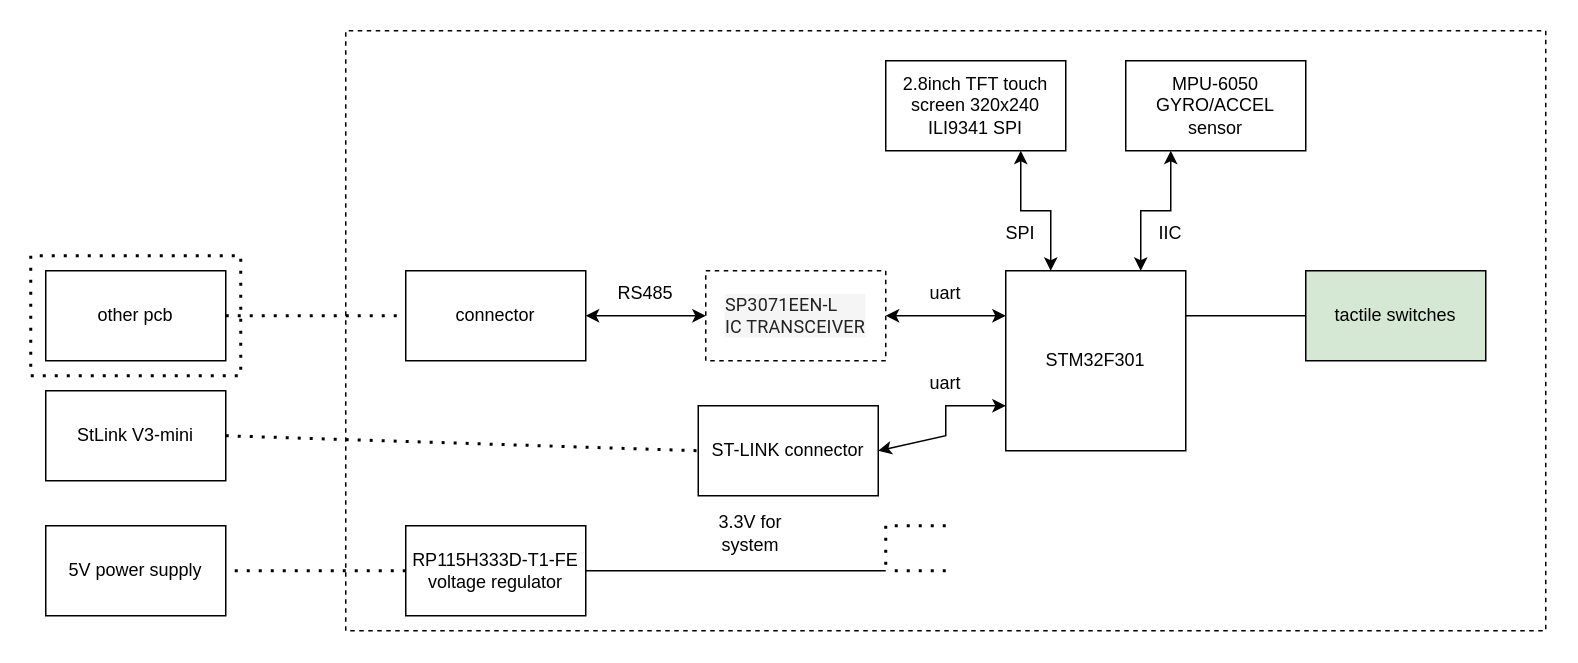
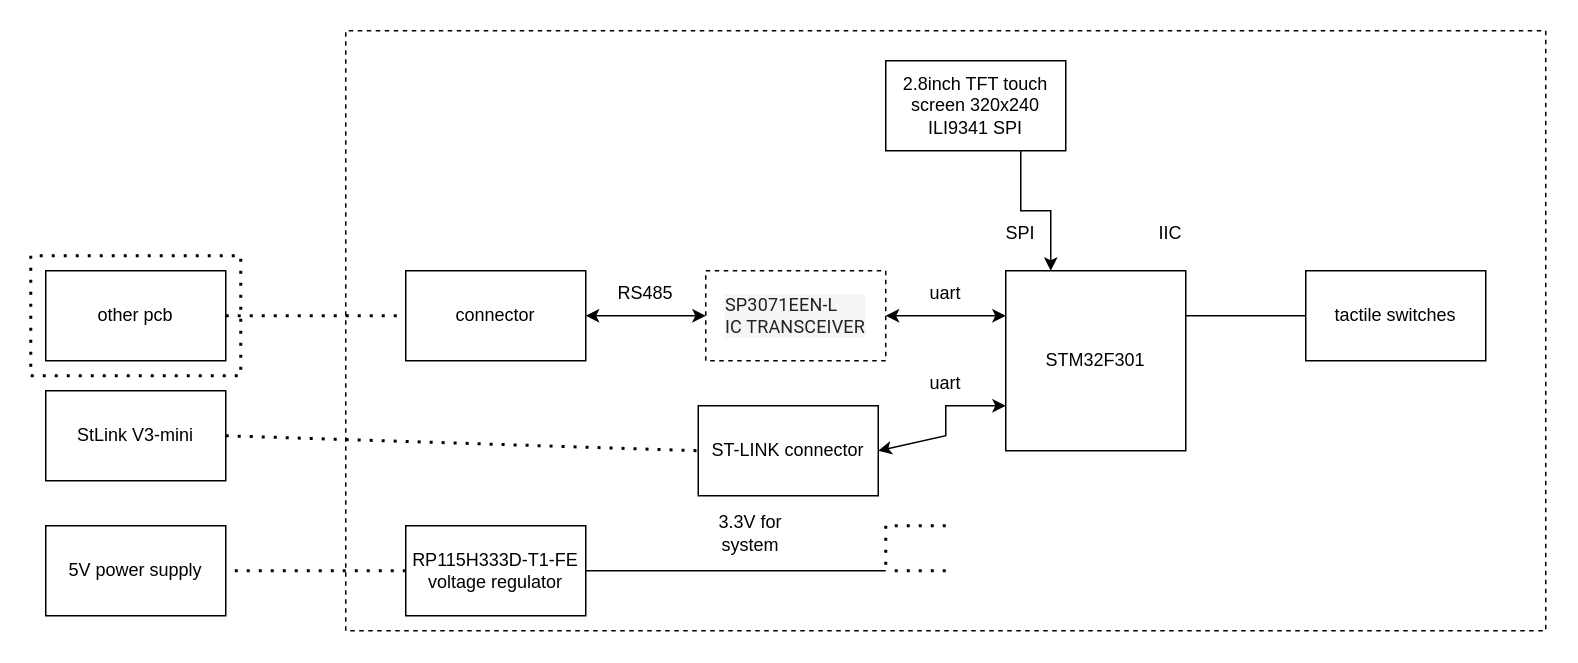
- <mxCell id="3" value="MPU-6050&lt;br&gt;GYRO/ACCEL&lt;br&gt;sensor" style="rounded=0;whiteSpace=wrap;html=1;" parent="1" vertex="1"><mxGeometry x="750" y="40" width="120" height="60" as="geometry" /></mxCell>
- <mxCell id="8" value="" style="endArrow=classic;startArrow=classic;html=1;rounded=0;entryX=0.75;entryY=1;entryDx=0;entryDy=0;exitX=0.25;exitY=0;exitDx=0;exitDy=0;" parent="1" source="2" target="5" edge="1"><mxGeometry width="50" height="50" relative="1" as="geometry"><mxPoint x="690" y="280" as="sourcePoint" /><mxPoint x="740" y="230" as="targetPoint" /><Array as="points"><mxPoint x="700" y="140" /><mxPoint x="680" y="140" /></Array></mxGeometry></mxCell>
+ <mxCell id="8" value="" style="endArrow=none;startArrow=classic;html=1;rounded=0;entryX=0.75;entryY=1;entryDx=0;entryDy=0;exitX=0.25;exitY=0;exitDx=0;exitDy=0;" parent="1" source="2" target="5" edge="1"><mxGeometry width="50" height="50" relative="1" as="geometry"><mxPoint x="690" y="280" as="sourcePoint" /><mxPoint x="740" y="230" as="targetPoint" /><Array as="points"><mxPoint x="700" y="140" /><mxPoint x="680" y="140" /></Array></mxGeometry></mxCell>
- <mxCell id="7" value="" style="endArrow=classic;startArrow=classic;html=1;rounded=0;entryX=0.25;entryY=1;entryDx=0;entryDy=0;exitX=0.75;exitY=0;exitDx=0;exitDy=0;" parent="1" source="2" target="3" edge="1"><mxGeometry width="50" height="50" relative="1" as="geometry"><mxPoint x="690" y="280" as="sourcePoint" /><mxPoint x="740" y="230" as="targetPoint" /><Array as="points"><mxPoint x="760" y="140" /><mxPoint x="780" y="140" /></Array></mxGeometry></mxCell>
- <mxCell id="4" value="tactile switches" style="rounded=0;whiteSpace=wrap;html=1;fillColor=#d5e8d4;" parent="1" vertex="1"><mxGeometry x="870" y="180" width="120" height="60" as="geometry" /></mxCell>
+ <mxCell id="4" value="tactile switches" style="rounded=0;whiteSpace=wrap;html=1;" parent="1" vertex="1"><mxGeometry x="870" y="180" width="120" height="60" as="geometry" /></mxCell>
